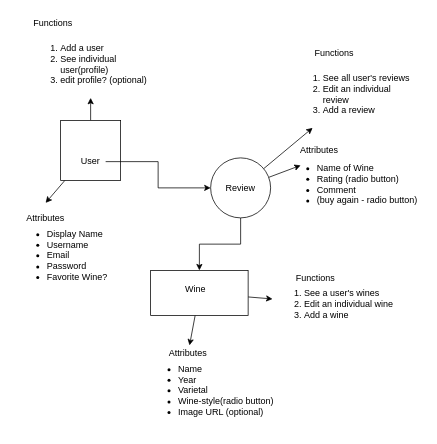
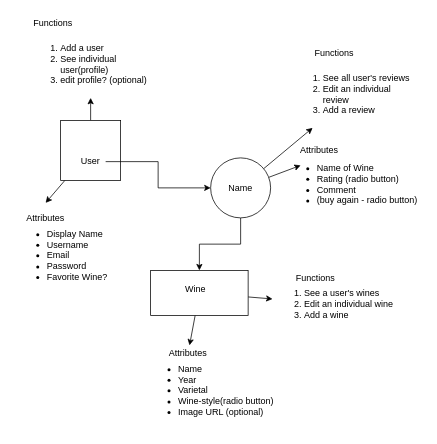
- <mxCell id="11" value="Review" style="text;html=1;strokeColor=none;fillColor=none;align=center;verticalAlign=middle;whiteSpace=wrap;rounded=0;" parent="1" vertex="1"><mxGeometry x="300" y="240" width="40" height="20" as="geometry" /></mxCell>
+ <mxCell id="11" value="Name" style="text;html=1;strokeColor=none;fillColor=none;align=center;verticalAlign=middle;whiteSpace=wrap;rounded=0;" parent="1" vertex="1"><mxGeometry x="300" y="240" width="40" height="20" as="geometry" /></mxCell>
